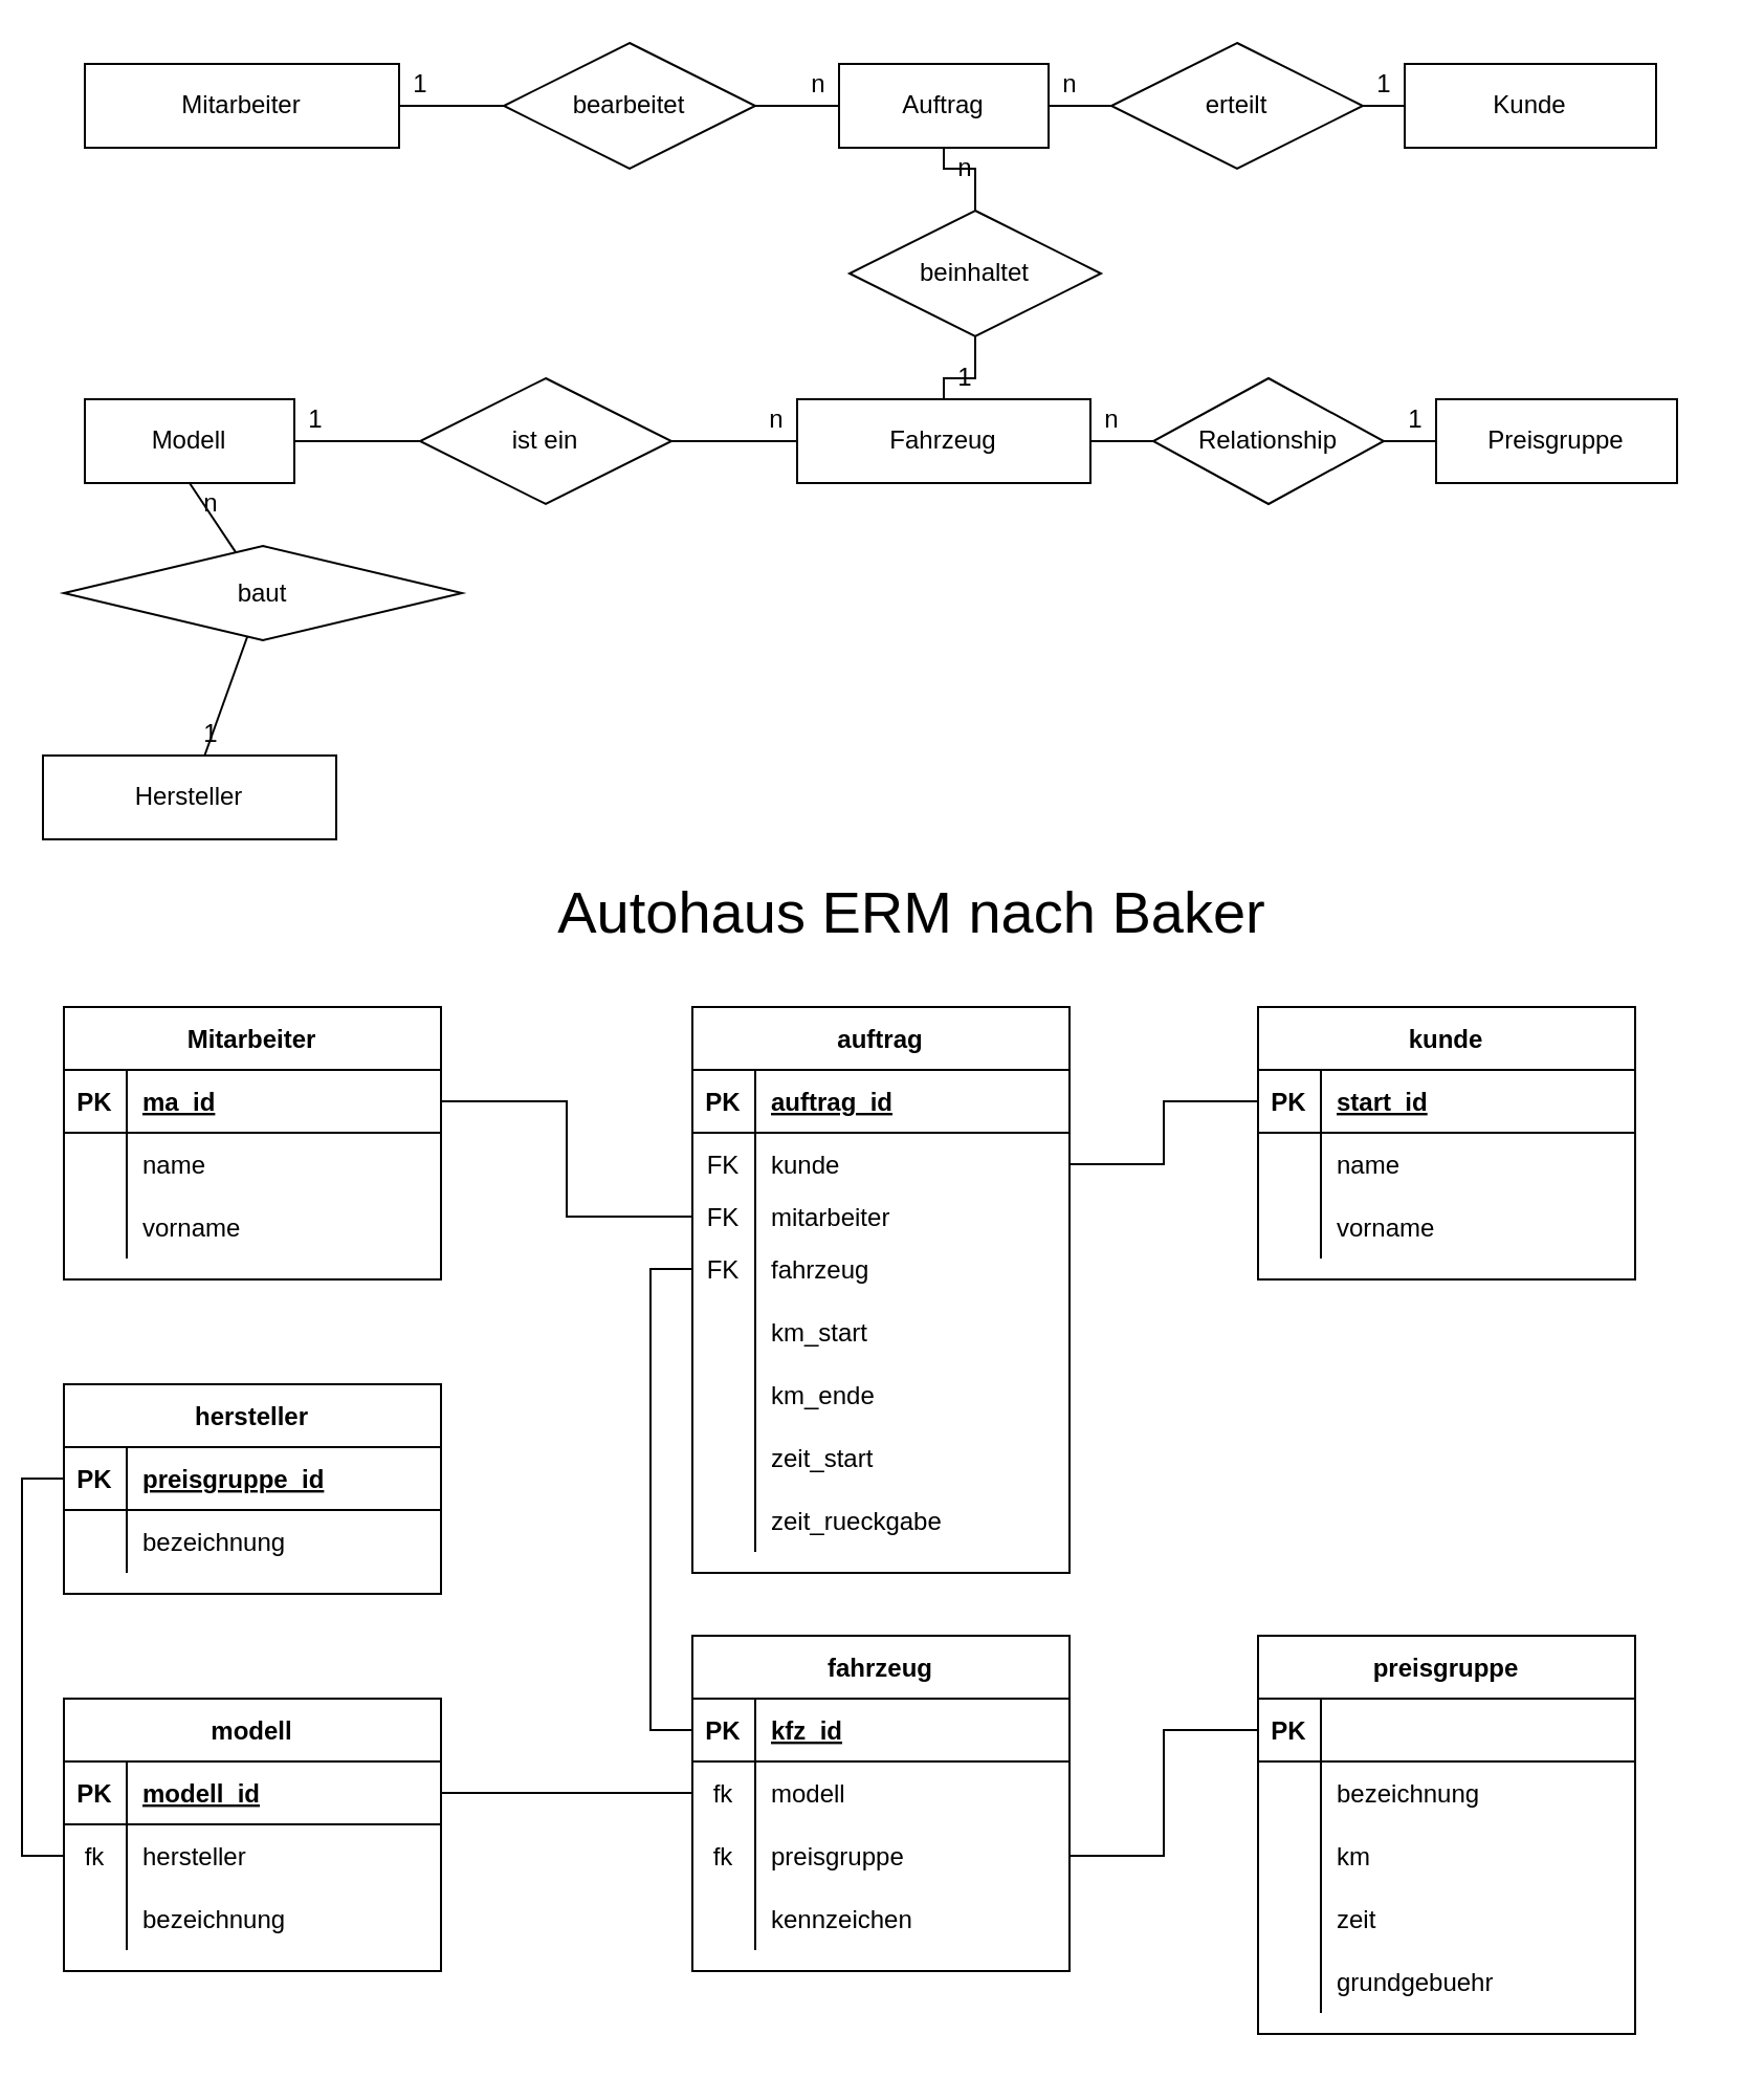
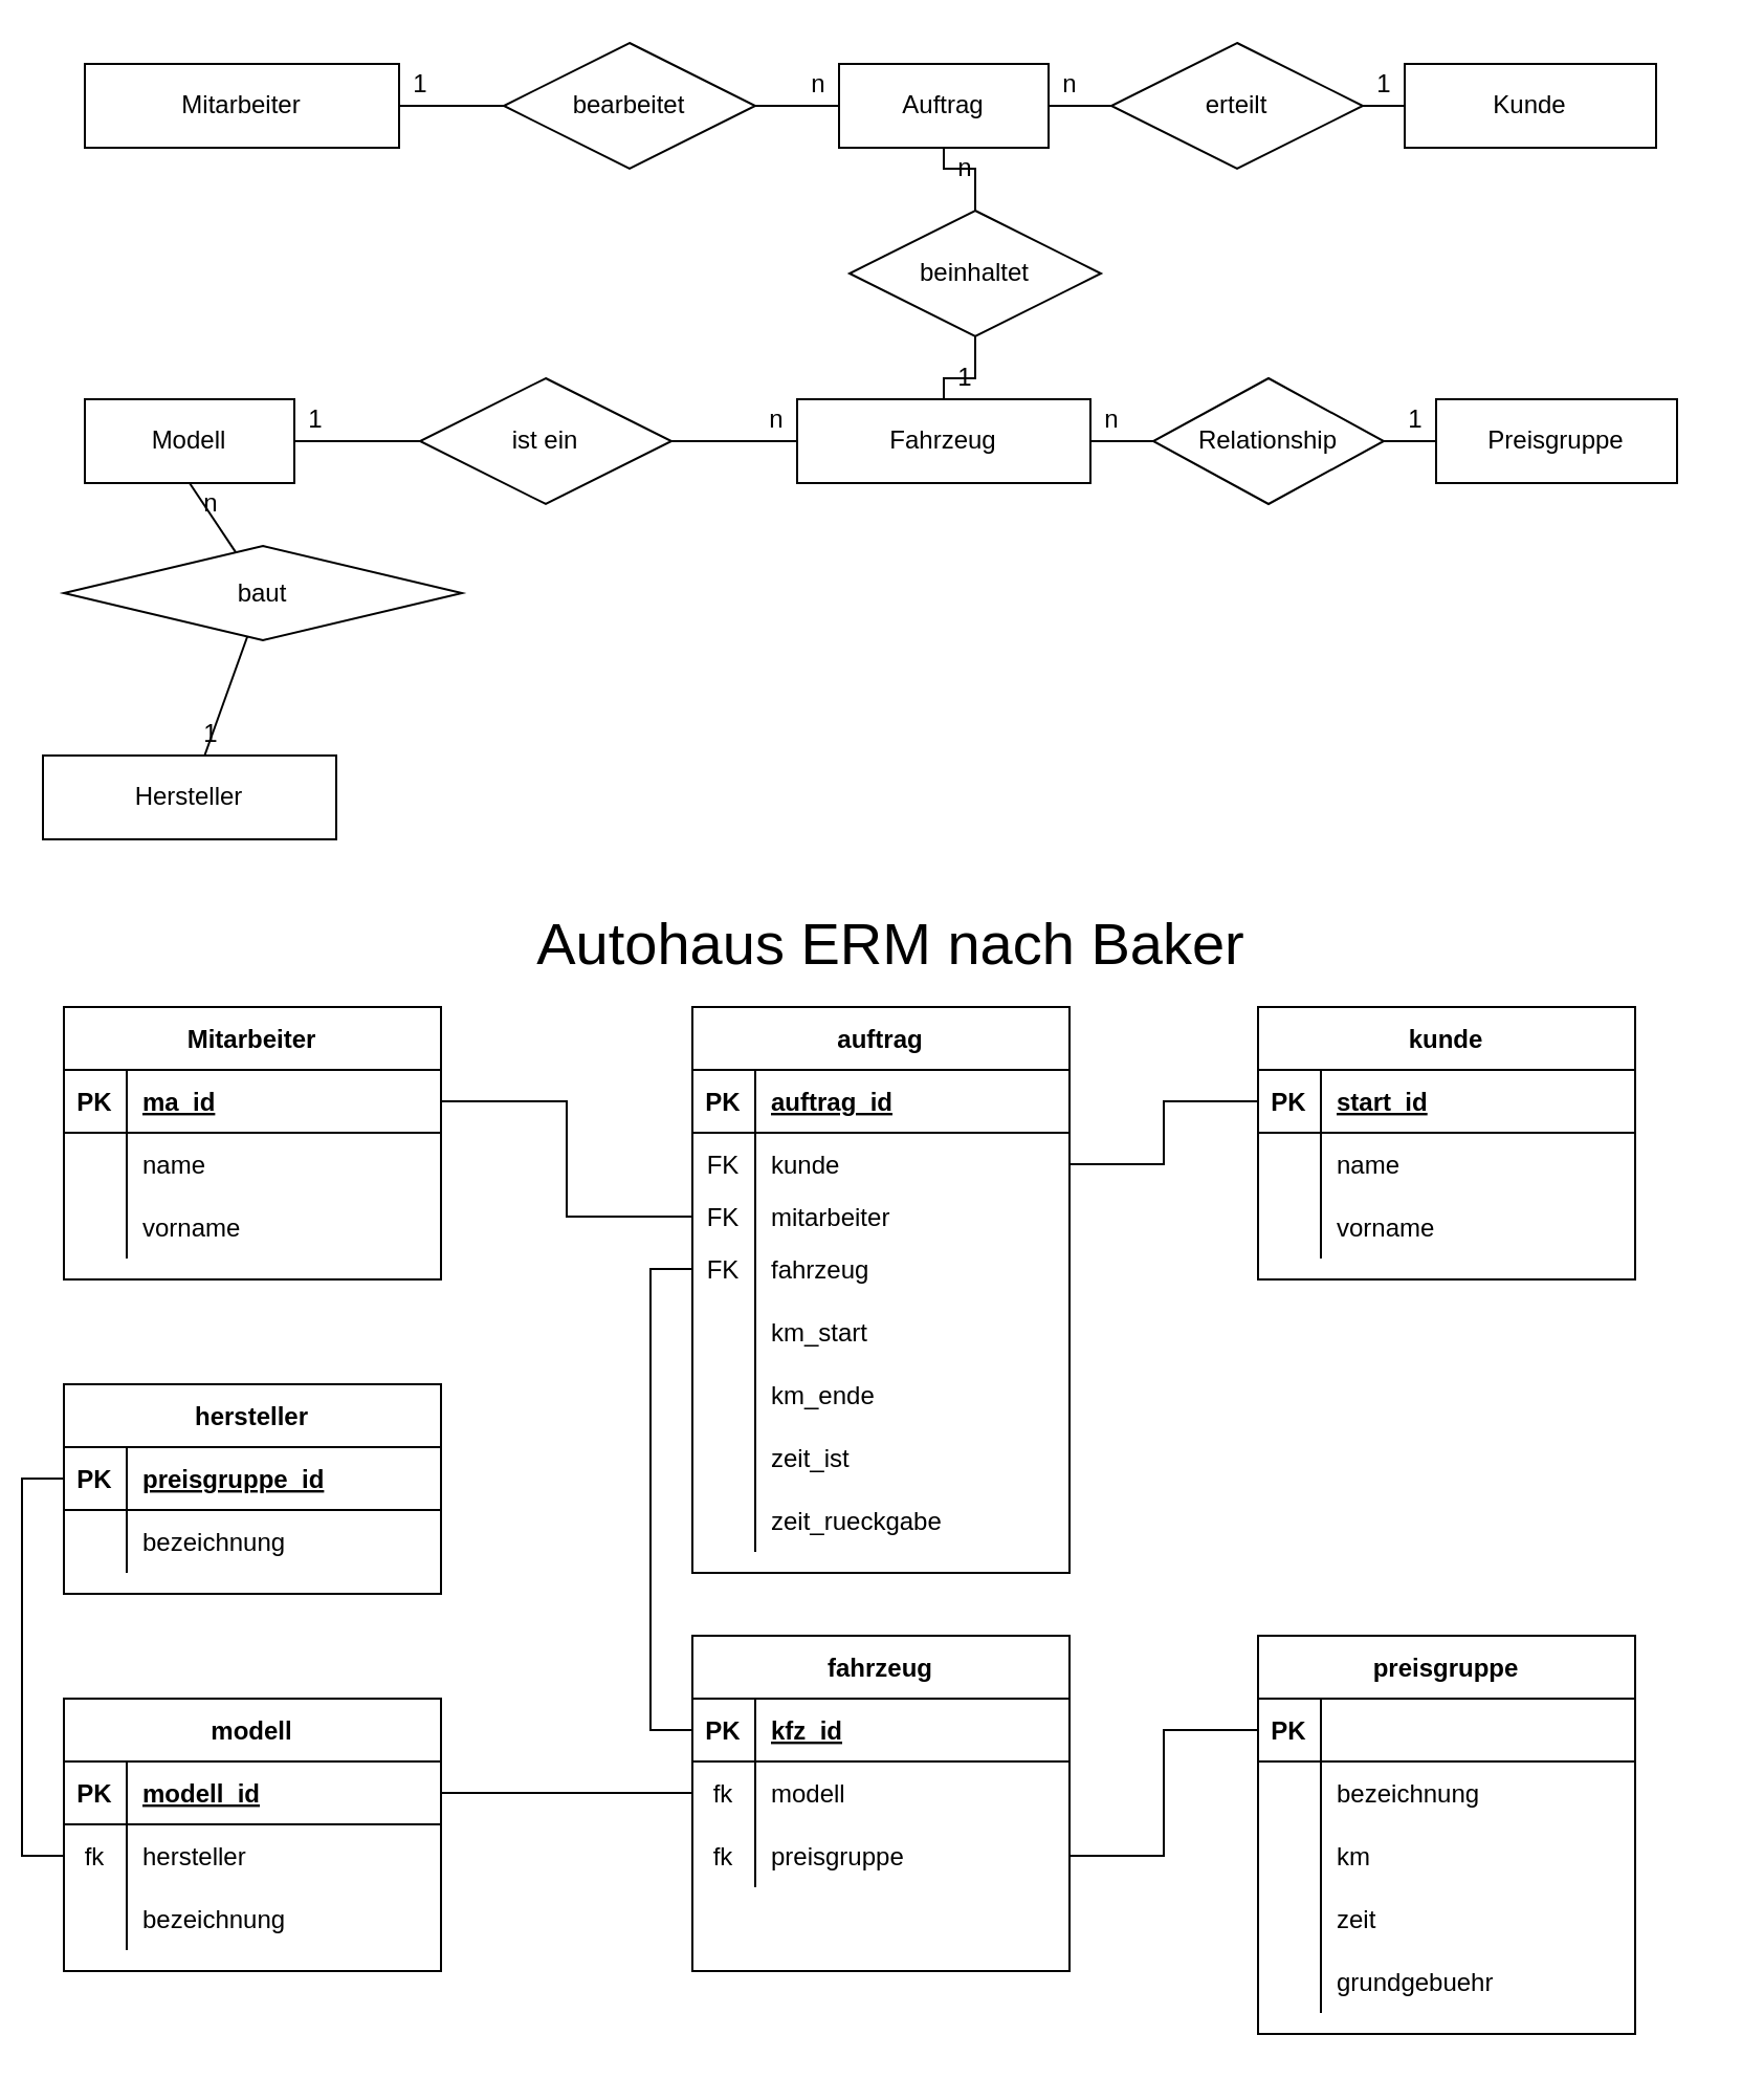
- <mxCell id="39" value="Autohaus ERM nach Baker" style="text;html=1;strokeColor=none;fillColor=none;align=center;verticalAlign=middle;whiteSpace=wrap;rounded=0;fontSize=28;" vertex="1" parent="1"><mxGeometry x="50" y="420" width="770" height="30" as="geometry" /></mxCell>
+ <mxCell id="39" value="Autohaus ERM nach Baker" style="text;html=1;strokeColor=none;fillColor=none;align=center;verticalAlign=middle;whiteSpace=wrap;rounded=0;fontSize=28;" vertex="1" parent="1"><mxGeometry x="40" y="435" width="770" height="30" as="geometry" /></mxCell>
- <mxCell id="61" value="zeit_start" style="shape=partialRectangle;connectable=0;fillColor=none;top=0;left=0;bottom=0;right=0;align=left;spacingLeft=6;overflow=hidden;" vertex="1" parent="59"><mxGeometry x="30" width="150" height="30" as="geometry" /></mxCell>
+ <mxCell id="61" value="zeit_ist" style="shape=partialRectangle;connectable=0;fillColor=none;top=0;left=0;bottom=0;right=0;align=left;spacingLeft=6;overflow=hidden;" vertex="1" parent="59"><mxGeometry x="30" width="150" height="30" as="geometry" /></mxCell>
- <mxCell id="99" value="kennzeichen" style="shape=partialRectangle;connectable=0;fillColor=none;top=0;left=0;bottom=0;right=0;align=left;spacingLeft=6;overflow=hidden;" vertex="1" parent="97"><mxGeometry x="30" width="150" height="30" as="geometry" /></mxCell>
